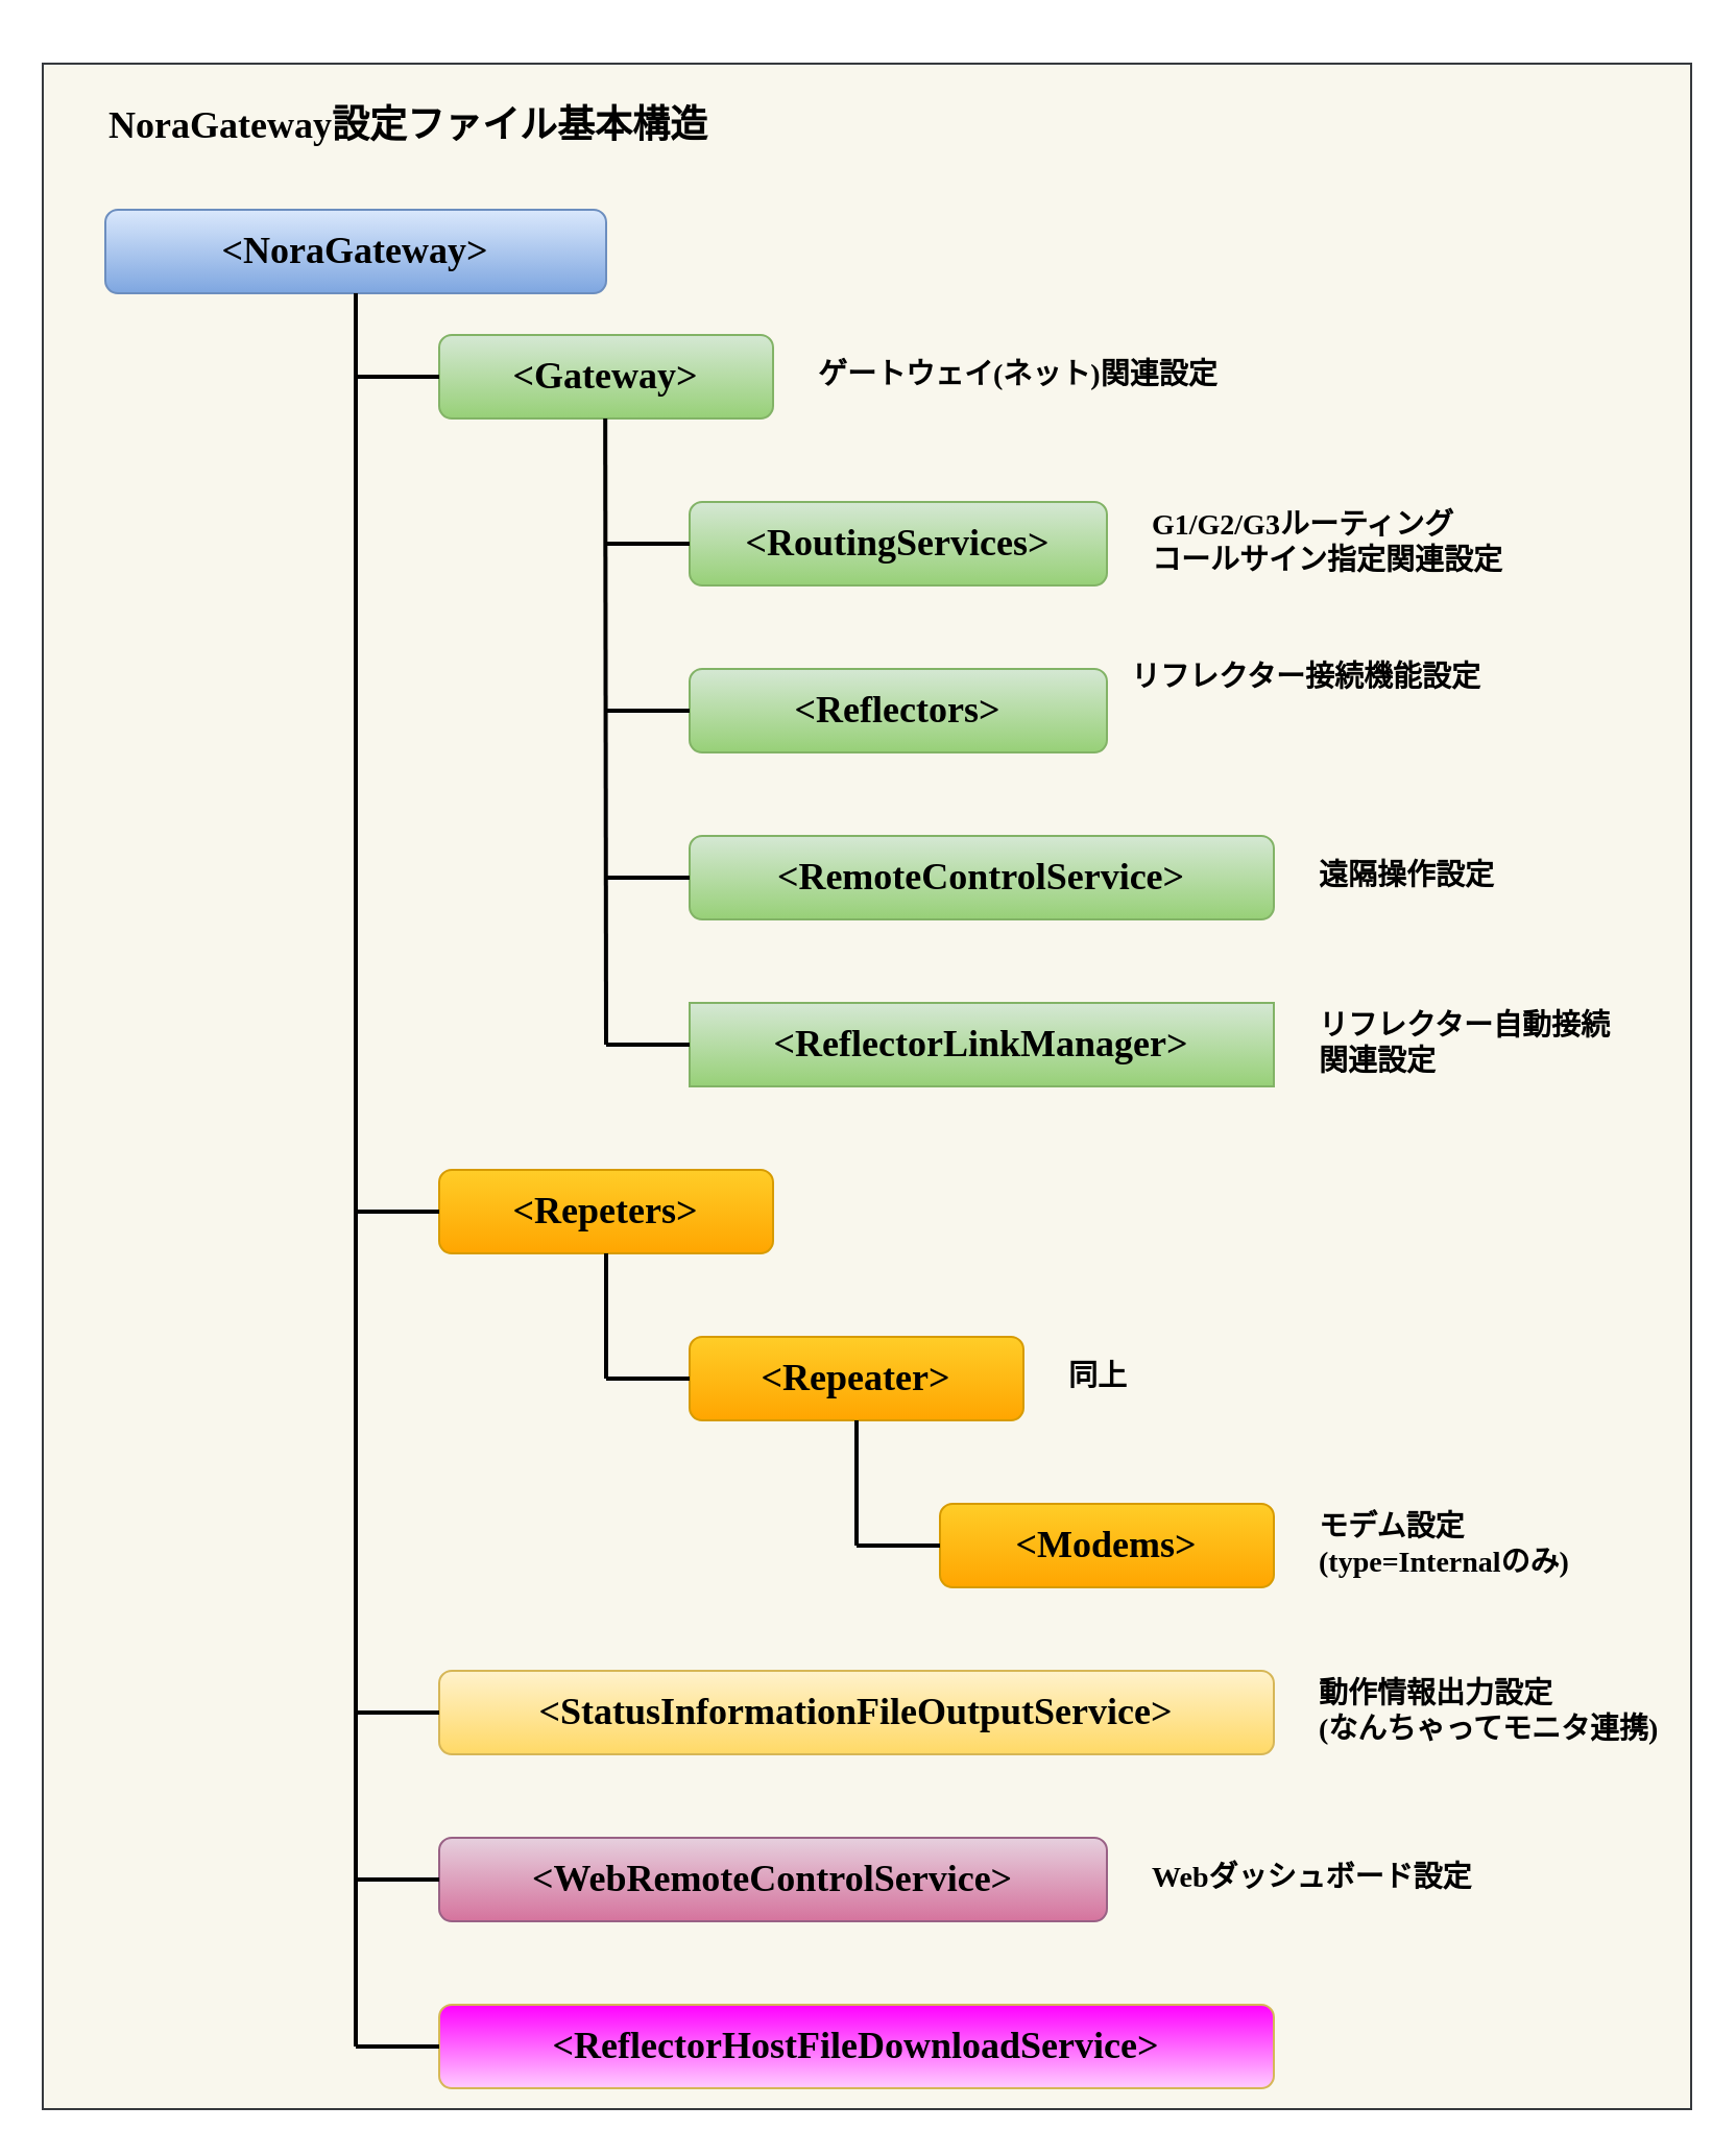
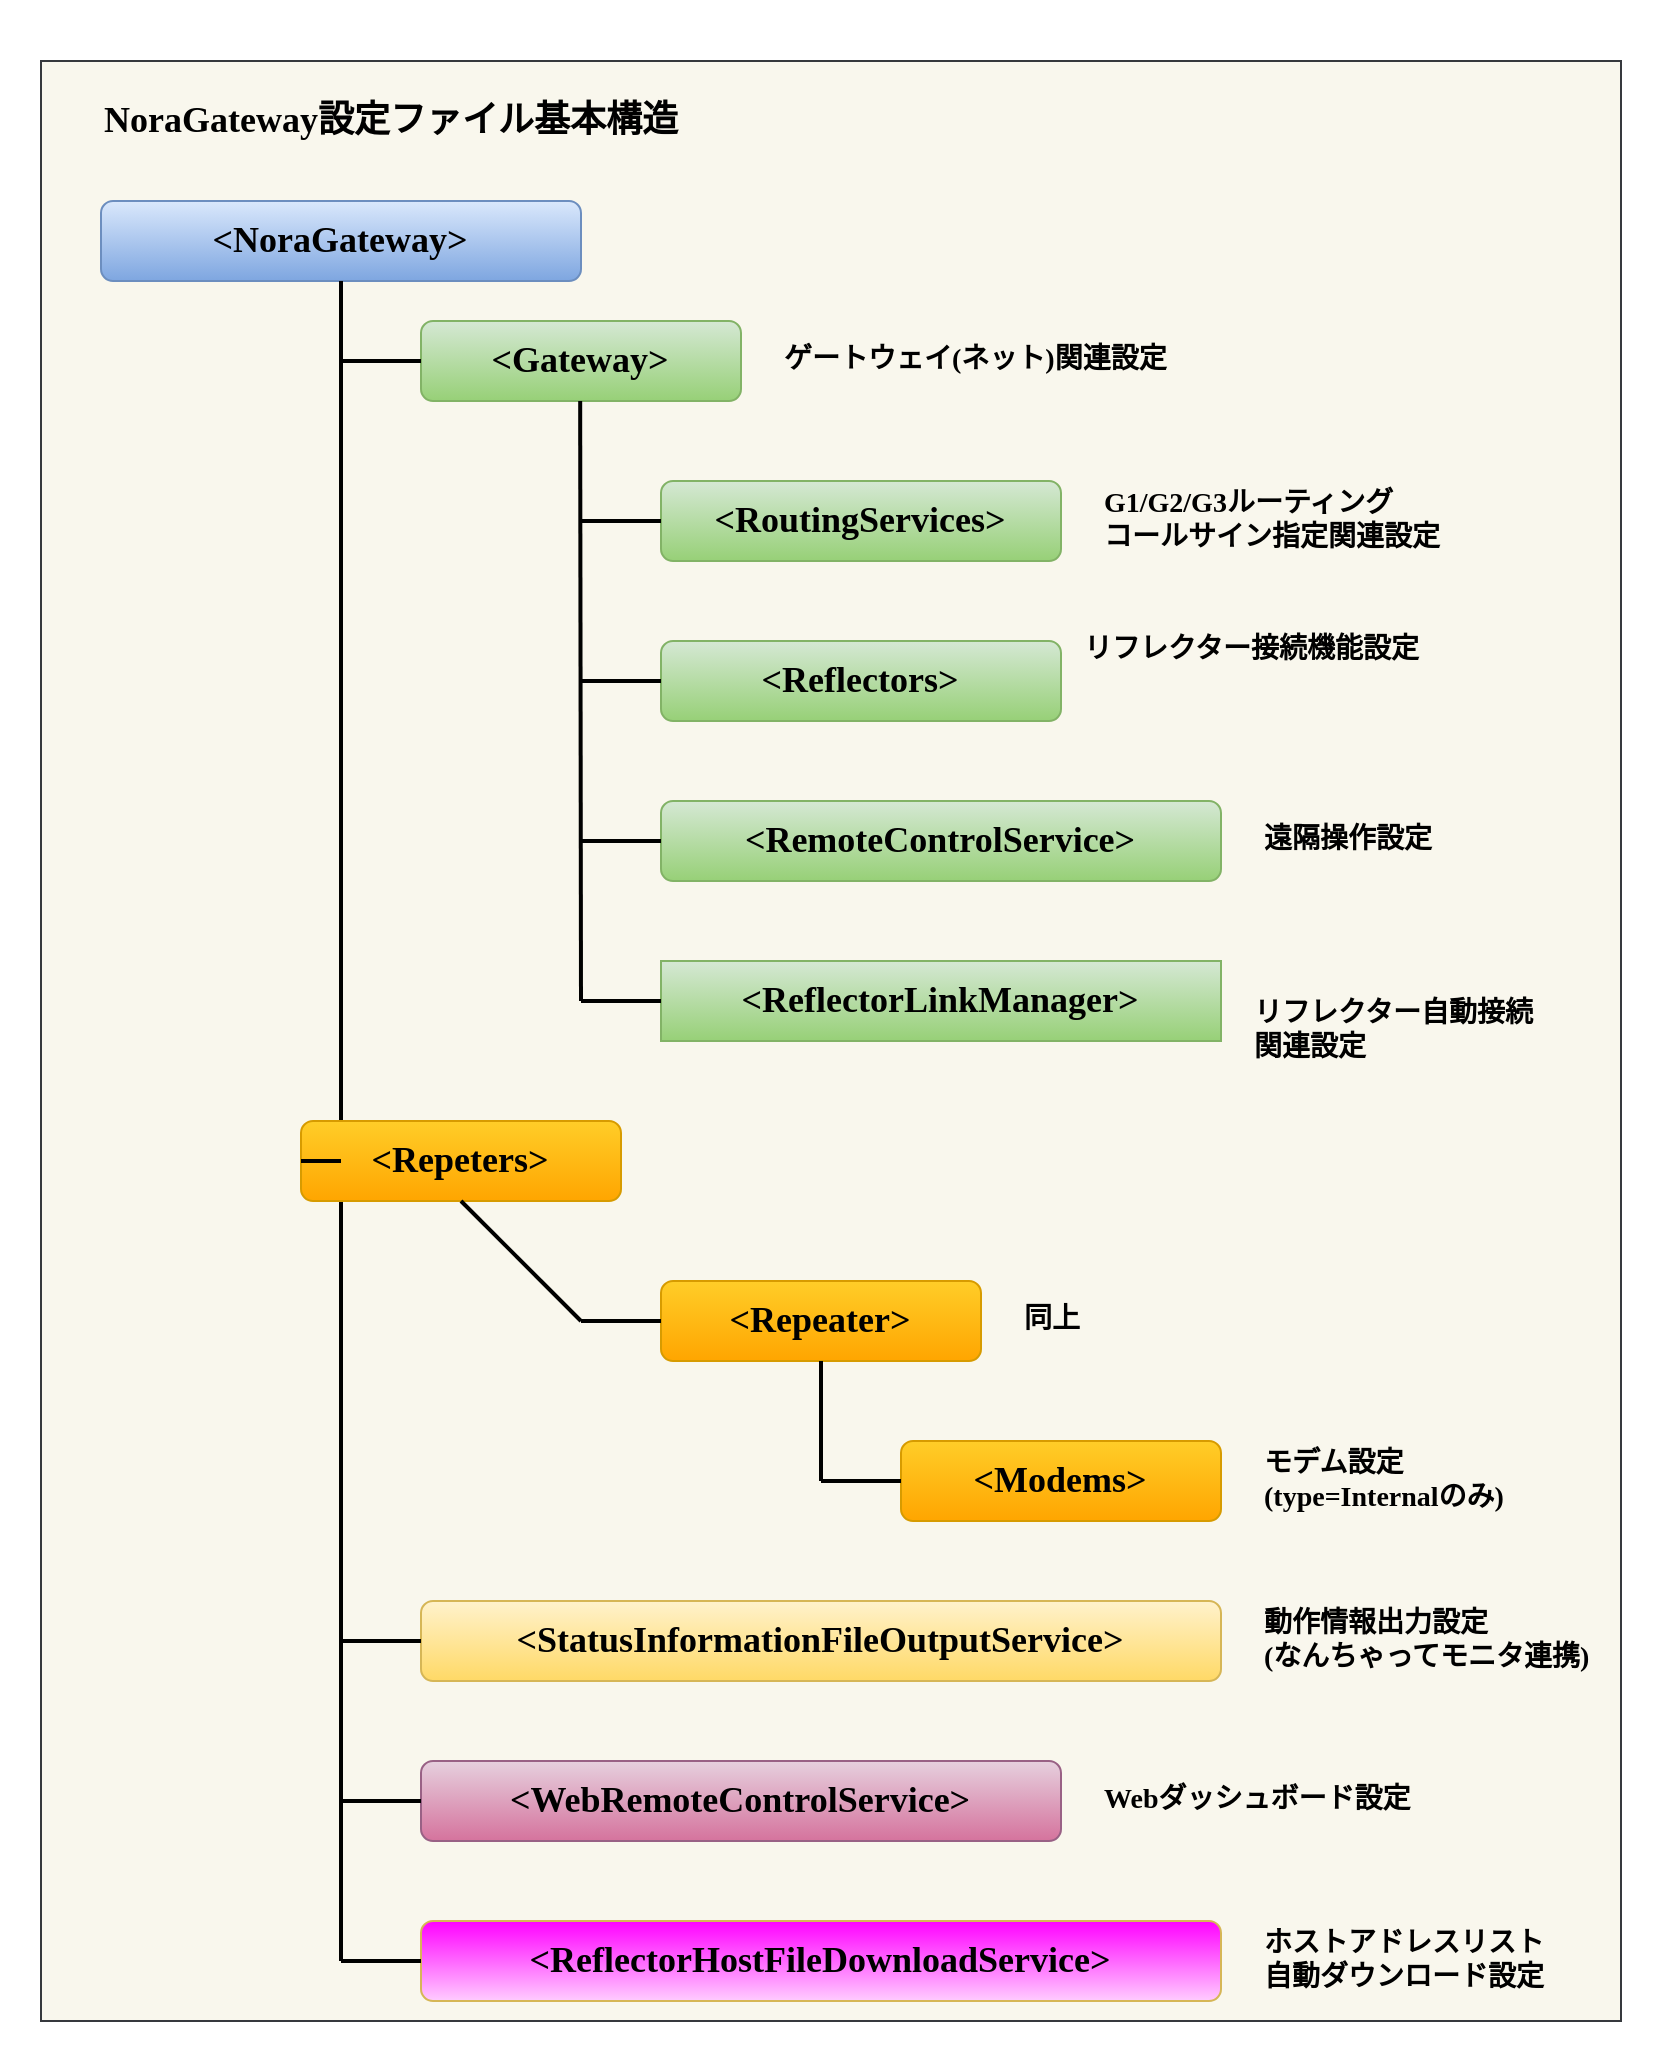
- <mxCell id="35" value="リフレクター自動接続&lt;br&gt;関連設定" style="text;html=1;strokeColor=none;fillColor=none;align=left;verticalAlign=middle;whiteSpace=wrap;rounded=0;fontFamily=Meiryo;fontSize=14;fontStyle=1" vertex="1" parent="1"><mxGeometry x="630" y="480" width="180" height="40" as="geometry" /></mxCell>
+ <mxCell id="35" value="リフレクター自動接続&lt;br&gt;関連設定" style="text;html=1;strokeColor=none;fillColor=none;align=left;verticalAlign=middle;whiteSpace=wrap;rounded=0;fontFamily=Meiryo;fontSize=14;fontStyle=1" vertex="1" parent="1"><mxGeometry x="625" y="495" width="180" height="40" as="geometry" /></mxCell>
- <mxCell id="17" value="&amp;lt;Repeters&amp;gt;" style="rounded=1;whiteSpace=wrap;html=1;fontFamily=Meiryo;fontSize=18;align=center;gradientColor=#ffa500;fillColor=#ffcd28;strokeColor=#d79b00;fontStyle=1" vertex="1" parent="1"><mxGeometry x="210" y="560" width="160" height="40" as="geometry" /></mxCell>
+ <mxCell id="17" value="&amp;lt;Repeters&amp;gt;" style="rounded=1;whiteSpace=wrap;html=1;fontFamily=Meiryo;fontSize=18;align=center;gradientColor=#ffa500;fillColor=#ffcd28;strokeColor=#d79b00;fontStyle=1" vertex="1" parent="1"><mxGeometry x="150" y="560" width="160" height="40" as="geometry" /></mxCell>
+ <mxCell id="40" value="ホストアドレスリスト&lt;br&gt;自動ダウンロード設定" style="text;html=1;strokeColor=none;fillColor=none;align=left;verticalAlign=middle;whiteSpace=wrap;rounded=0;fontFamily=Meiryo;fontSize=14;fontStyle=1" vertex="1" parent="1"><mxGeometry x="630" y="960" width="180" height="40" as="geometry" /></mxCell>
